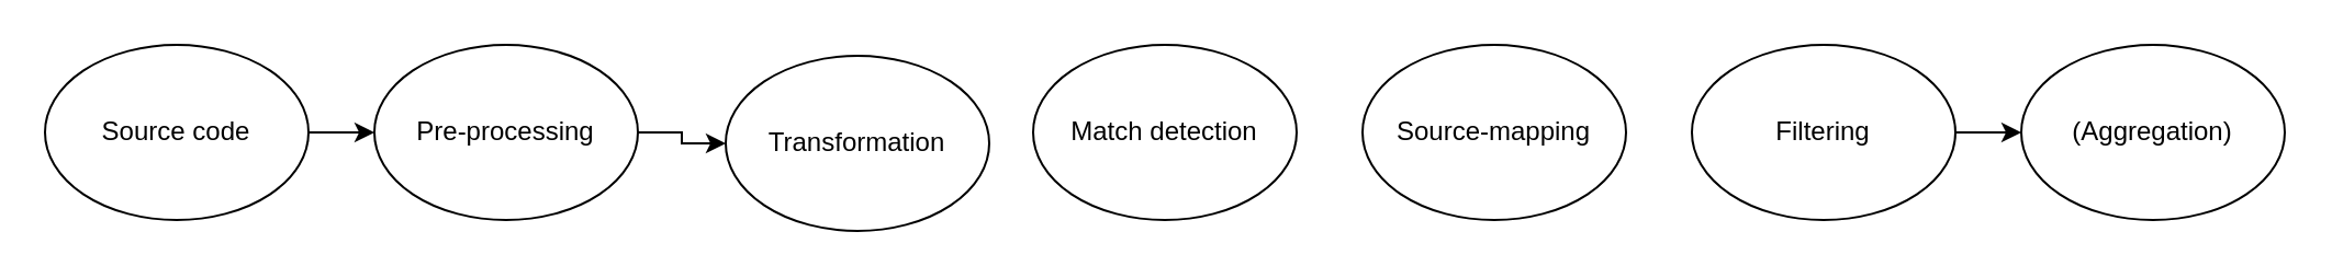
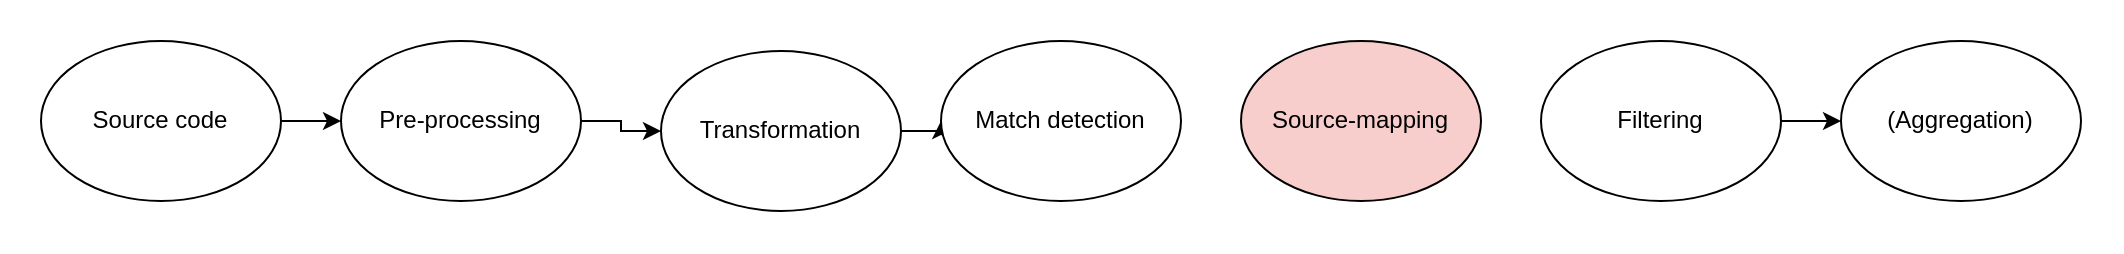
- <mxCell id="9" value="Source-mapping" style="ellipse;whiteSpace=wrap;html=1;" vertex="1" parent="1"><mxGeometry x="620" y="20" width="120" height="80" as="geometry" /></mxCell>
+ <mxCell id="9" value="Source-mapping" style="ellipse;whiteSpace=wrap;html=1;fillColor=#f8cecc;" vertex="1" parent="1"><mxGeometry x="620" y="20" width="120" height="80" as="geometry" /></mxCell>
+ <mxCell id="6" value="" style="edgeStyle=orthogonalEdgeStyle;rounded=0;orthogonalLoop=1;jettySize=auto;html=1;" edge="1" parent="1" source="7" target="8"><mxGeometry relative="1" as="geometry" /></mxCell>
